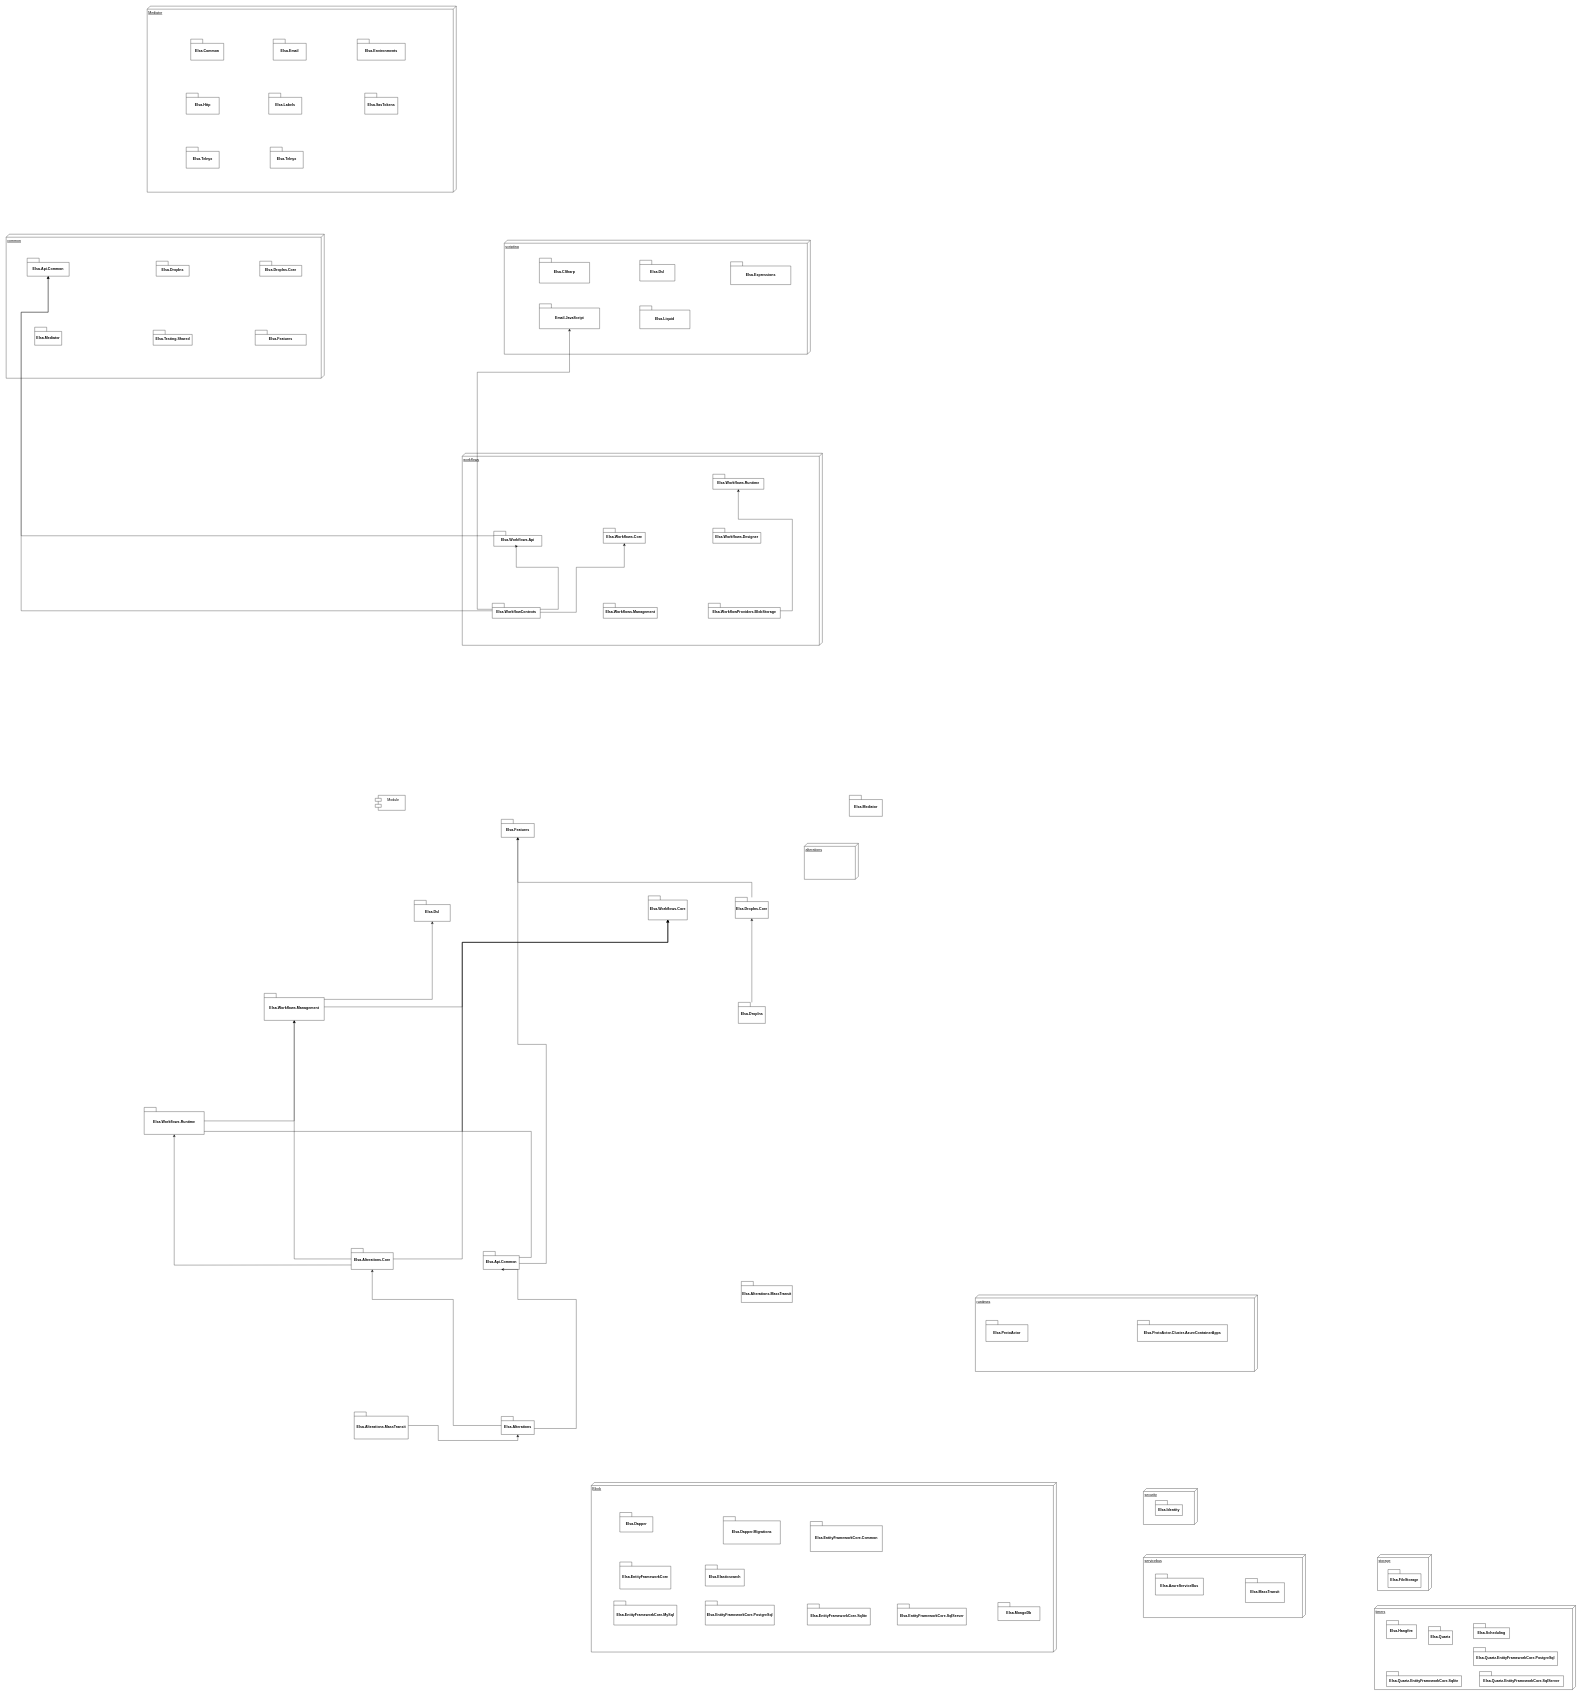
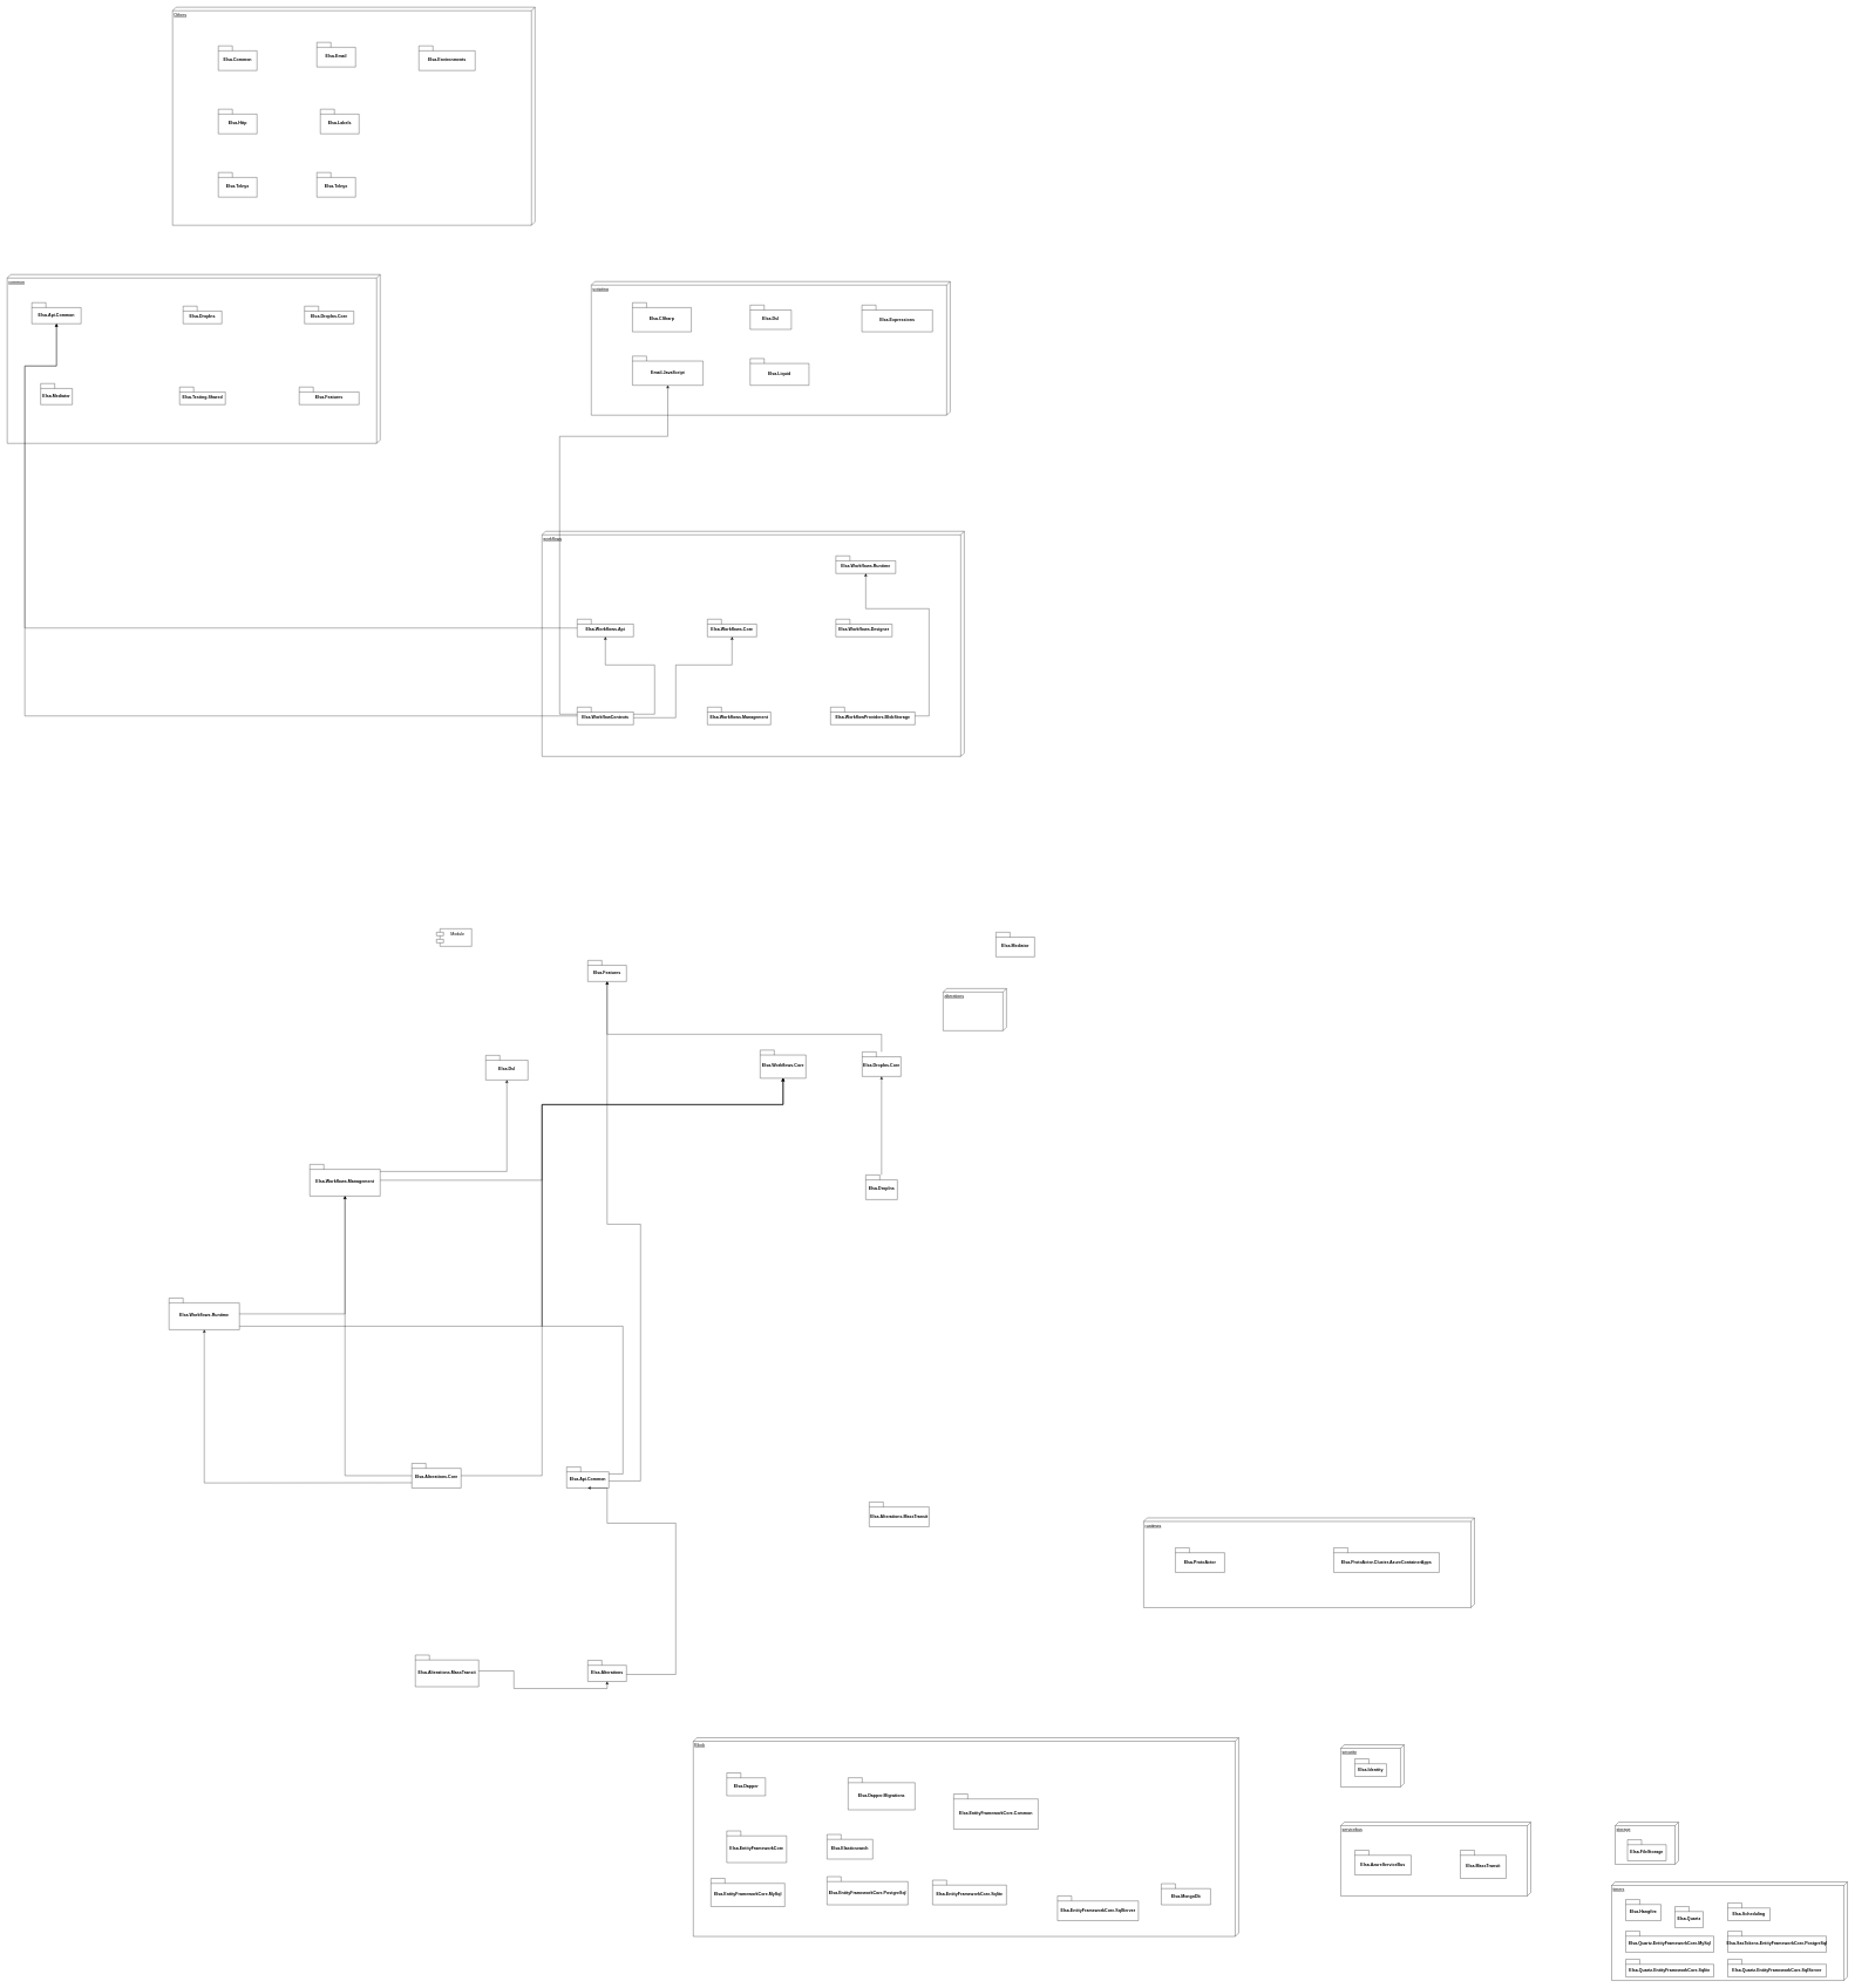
- <mxCell id="2" value="Mediator&lt;br&gt;" style="verticalAlign=top;align=left;spacingTop=8;spacingLeft=2;spacingRight=12;shape=cube;size=10;direction=south;fontStyle=4;html=1;whiteSpace=wrap;" vertex="1" parent="1"><mxGeometry x="490" y="20" width="1030" height="620" as="geometry" /></mxCell>
+ <mxCell id="2" value="Others&lt;br&gt;" style="verticalAlign=top;align=left;spacingTop=8;spacingLeft=2;spacingRight=12;shape=cube;size=10;direction=south;fontStyle=4;html=1;whiteSpace=wrap;" vertex="1" parent="1"><mxGeometry x="490" y="20" width="1030" height="620" as="geometry" /></mxCell>
- <mxCell id="4" value="Elsa.Common" style="shape=folder;fontStyle=1;spacingTop=10;tabWidth=40;tabHeight=14;tabPosition=left;html=1;whiteSpace=wrap;" vertex="1" parent="1"><mxGeometry x="635" y="130" width="110" height="70" as="geometry" /></mxCell>
+ <mxCell id="4" value="Elsa.Common" style="shape=folder;fontStyle=1;spacingTop=10;tabWidth=40;tabHeight=14;tabPosition=left;html=1;whiteSpace=wrap;" vertex="1" parent="1"><mxGeometry x="620" y="130" width="110" height="70" as="geometry" /></mxCell>
- <mxCell id="102" value="Elsa.Email" style="shape=folder;fontStyle=1;spacingTop=10;tabWidth=40;tabHeight=14;tabPosition=left;html=1;whiteSpace=wrap;" vertex="1" parent="1"><mxGeometry x="910" y="130" width="110" height="70" as="geometry" /></mxCell>
+ <mxCell id="102" value="Elsa.Email" style="shape=folder;fontStyle=1;spacingTop=10;tabWidth=40;tabHeight=14;tabPosition=left;html=1;whiteSpace=wrap;" vertex="1" parent="1"><mxGeometry x="900" y="120" width="110" height="70" as="geometry" /></mxCell>
- <mxCell id="104" value="Elsa.Labels" style="shape=folder;fontStyle=1;spacingTop=10;tabWidth=40;tabHeight=14;tabPosition=left;html=1;whiteSpace=wrap;" vertex="1" parent="1"><mxGeometry x="895" y="310" width="110" height="70" as="geometry" /></mxCell>
+ <mxCell id="104" value="Elsa.Labels" style="shape=folder;fontStyle=1;spacingTop=10;tabWidth=40;tabHeight=14;tabPosition=left;html=1;whiteSpace=wrap;" vertex="1" parent="1"><mxGeometry x="910" y="310" width="110" height="70" as="geometry" /></mxCell>
- <mxCell id="105" value="Elsa.SasTokens" style="shape=folder;fontStyle=1;spacingTop=10;tabWidth=40;tabHeight=14;tabPosition=left;html=1;whiteSpace=wrap;" vertex="1" parent="1"><mxGeometry x="1215" y="310" width="110" height="70" as="geometry" /></mxCell>
- <mxCell id="86" value="Elsa.Expressions" style="shape=folder;fontStyle=1;spacingTop=10;tabWidth=40;tabHeight=14;tabPosition=left;html=1;whiteSpace=wrap;container=0;" vertex="1" parent="83"><mxGeometry x="637.131" y="11.909" width="200.656" height="76" as="geometry" /></mxCell>
+ <mxCell id="86" value="Elsa.Expressions" style="shape=folder;fontStyle=1;spacingTop=10;tabWidth=40;tabHeight=14;tabPosition=left;html=1;whiteSpace=wrap;container=0;" vertex="1" parent="83"><mxGeometry x="652.131" y="6.909" width="200.656" height="76" as="geometry" /></mxCell>
- <mxCell id="72" value="Elsa.Workflows.Api" style="shape=folder;fontStyle=1;spacingTop=10;tabWidth=40;tabHeight=14;tabPosition=left;html=1;whiteSpace=wrap;" vertex="1" parent="68"><mxGeometry x="105" y="260" width="160" height="50" as="geometry" /></mxCell>
+ <mxCell id="72" value="Elsa.Workflows.Api" style="shape=folder;fontStyle=1;spacingTop=10;tabWidth=40;tabHeight=14;tabPosition=left;html=1;whiteSpace=wrap;" vertex="1" parent="68"><mxGeometry x="100" y="250" width="160" height="50" as="geometry" /></mxCell>
- <mxCell id="3" value="Module" style="shape=module;align=left;spacingLeft=20;align=center;verticalAlign=top;whiteSpace=wrap;html=1;" vertex="1" parent="1"><mxGeometry x="1250" y="2650" width="100" height="50" as="geometry" /></mxCell>
+ <mxCell id="3" value="Module" style="shape=module;align=left;spacingLeft=20;align=center;verticalAlign=top;whiteSpace=wrap;html=1;" vertex="1" parent="1"><mxGeometry x="1240" y="2640" width="100" height="50" as="geometry" /></mxCell>
- <mxCell id="20" style="edgeStyle=orthogonalEdgeStyle;rounded=0;orthogonalLoop=1;jettySize=auto;html=1;entryX=0.5;entryY=1;entryDx=0;entryDy=0;entryPerimeter=0;" edge="1" parent="1" source="16" target="17"><mxGeometry relative="1" as="geometry"><Array as="points"><mxPoint x="1510" y="4750" /><mxPoint x="1510" y="4330" /><mxPoint x="1240" y="4330" /></Array></mxGeometry></mxCell>
- <mxCell id="35" value="Elsa.ProtoActor" style="shape=folder;fontStyle=1;spacingTop=10;tabWidth=40;tabHeight=14;tabPosition=left;html=1;whiteSpace=wrap;" vertex="1" parent="33"><mxGeometry x="35" y="85" width="140" height="70" as="geometry" /></mxCell>
+ <mxCell id="35" value="Elsa.ProtoActor" style="shape=folder;fontStyle=1;spacingTop=10;tabWidth=40;tabHeight=14;tabPosition=left;html=1;whiteSpace=wrap;" vertex="1" parent="33"><mxGeometry x="90" y="85" width="140" height="70" as="geometry" /></mxCell>
- <mxCell id="43" value="Elsa.EntityFrameworkCore.Common" style="shape=folder;fontStyle=1;spacingTop=10;tabWidth=40;tabHeight=14;tabPosition=left;html=1;whiteSpace=wrap;" vertex="1" parent="37"><mxGeometry x="720" y="120" width="240" height="100" as="geometry" /></mxCell>
+ <mxCell id="43" value="Elsa.EntityFrameworkCore.Common" style="shape=folder;fontStyle=1;spacingTop=10;tabWidth=40;tabHeight=14;tabPosition=left;html=1;whiteSpace=wrap;" vertex="1" parent="37"><mxGeometry x="730" y="150" width="240" height="100" as="geometry" /></mxCell>
- <mxCell id="51" value="Elsa.AzureServiceBus" style="shape=folder;fontStyle=1;spacingTop=10;tabWidth=40;tabHeight=14;tabPosition=left;html=1;whiteSpace=wrap;" vertex="1" parent="49"><mxGeometry x="40" y="65" width="160" height="70" as="geometry" /></mxCell>
+ <mxCell id="51" value="Elsa.AzureServiceBus" style="shape=folder;fontStyle=1;spacingTop=10;tabWidth=40;tabHeight=14;tabPosition=left;html=1;whiteSpace=wrap;" vertex="1" parent="49"><mxGeometry x="40" y="80" width="160" height="70" as="geometry" /></mxCell>
- <mxCell id="48" value="Elsa.MongoDb" style="shape=folder;fontStyle=1;spacingTop=10;tabWidth=40;tabHeight=14;tabPosition=left;html=1;whiteSpace=wrap;" vertex="1" parent="37"><mxGeometry x="1345" y="390" width="140" height="60" as="geometry" /></mxCell>
+ <mxCell id="48" value="Elsa.MongoDb" style="shape=folder;fontStyle=1;spacingTop=10;tabWidth=40;tabHeight=14;tabPosition=left;html=1;whiteSpace=wrap;" vertex="1" parent="37"><mxGeometry x="1320" y="405" width="140" height="60" as="geometry" /></mxCell>
- <mxCell id="44" value="Elsa.EntityFrameworkCore.MySql" style="shape=folder;fontStyle=1;spacingTop=10;tabWidth=40;tabHeight=14;tabPosition=left;html=1;whiteSpace=wrap;" vertex="1" parent="37"><mxGeometry x="65" y="385" width="210" height="80" as="geometry" /></mxCell>
+ <mxCell id="44" value="Elsa.EntityFrameworkCore.MySql" style="shape=folder;fontStyle=1;spacingTop=10;tabWidth=40;tabHeight=14;tabPosition=left;html=1;whiteSpace=wrap;" vertex="1" parent="37"><mxGeometry x="40" y="390" width="210" height="80" as="geometry" /></mxCell>
- <mxCell id="46" value="Elsa.EntityFrameworkCore.Sqlite" style="shape=folder;fontStyle=1;spacingTop=10;tabWidth=40;tabHeight=14;tabPosition=left;html=1;whiteSpace=wrap;" vertex="1" parent="37"><mxGeometry x="710" y="395" width="210" height="70" as="geometry" /></mxCell>
+ <mxCell id="46" value="Elsa.EntityFrameworkCore.Sqlite" style="shape=folder;fontStyle=1;spacingTop=10;tabWidth=40;tabHeight=14;tabPosition=left;html=1;whiteSpace=wrap;" vertex="1" parent="37"><mxGeometry x="670" y="395" width="210" height="70" as="geometry" /></mxCell>
- <mxCell id="47" value="Elsa.EntityFrameworkCore.SqlServer" style="shape=folder;fontStyle=1;spacingTop=10;tabWidth=40;tabHeight=14;tabPosition=left;html=1;whiteSpace=wrap;" vertex="1" parent="37"><mxGeometry x="1010" y="395" width="230" height="70" as="geometry" /></mxCell>
+ <mxCell id="47" value="Elsa.EntityFrameworkCore.SqlServer" style="shape=folder;fontStyle=1;spacingTop=10;tabWidth=40;tabHeight=14;tabPosition=left;html=1;whiteSpace=wrap;" vertex="1" parent="37"><mxGeometry x="1025" y="440" width="230" height="70" as="geometry" /></mxCell>
+ <mxCell id="63" value="Elsa.Quartz.EntityFrameworkCore.MySql" style="shape=folder;fontStyle=1;spacingTop=10;tabWidth=40;tabHeight=14;tabPosition=left;html=1;whiteSpace=wrap;" vertex="1" parent="59"><mxGeometry x="40" y="140" width="250" height="60" as="geometry" /></mxCell>
- <mxCell id="64" value="Elsa.Quartz.EntityFrameworkCore.PostgreSql" style="shape=folder;fontStyle=1;spacingTop=10;tabWidth=40;tabHeight=14;tabPosition=left;html=1;whiteSpace=wrap;" vertex="1" parent="59"><mxGeometry x="330" y="140" width="280" height="60" as="geometry" /></mxCell>
+ <mxCell id="64" value="Elsa.SasTokens.EntityFrameworkCore.PostgreSql" style="shape=folder;fontStyle=1;spacingTop=10;tabWidth=40;tabHeight=14;tabPosition=left;html=1;whiteSpace=wrap;" vertex="1" parent="59"><mxGeometry x="330" y="140" width="280" height="60" as="geometry" /></mxCell>
- <mxCell id="66" value="Elsa.Quartz.EntityFrameworkCore.SqlServer" style="shape=folder;fontStyle=1;spacingTop=10;tabWidth=40;tabHeight=14;tabPosition=left;html=1;whiteSpace=wrap;" vertex="1" parent="59"><mxGeometry x="350" y="220" width="280" height="50" as="geometry" /></mxCell>
+ <mxCell id="66" value="Elsa.Quartz.EntityFrameworkCore.SqlServer" style="shape=folder;fontStyle=1;spacingTop=10;tabWidth=40;tabHeight=14;tabPosition=left;html=1;whiteSpace=wrap;" vertex="1" parent="59"><mxGeometry x="330" y="220" width="280" height="50" as="geometry" /></mxCell>
